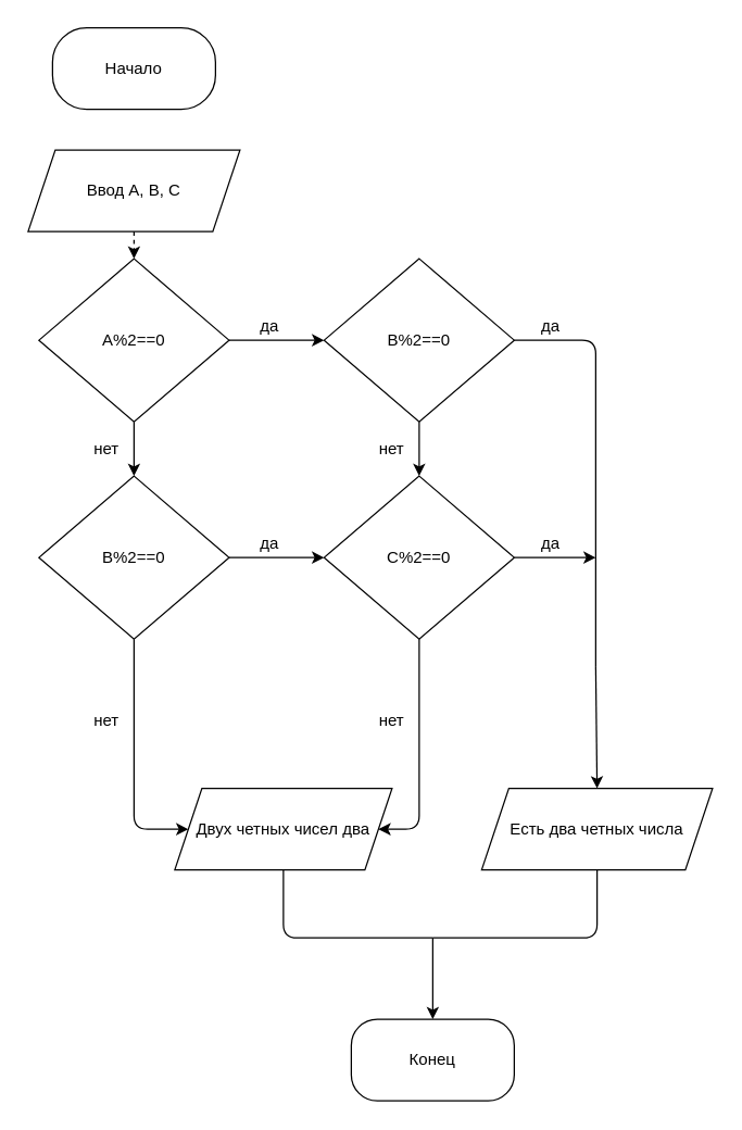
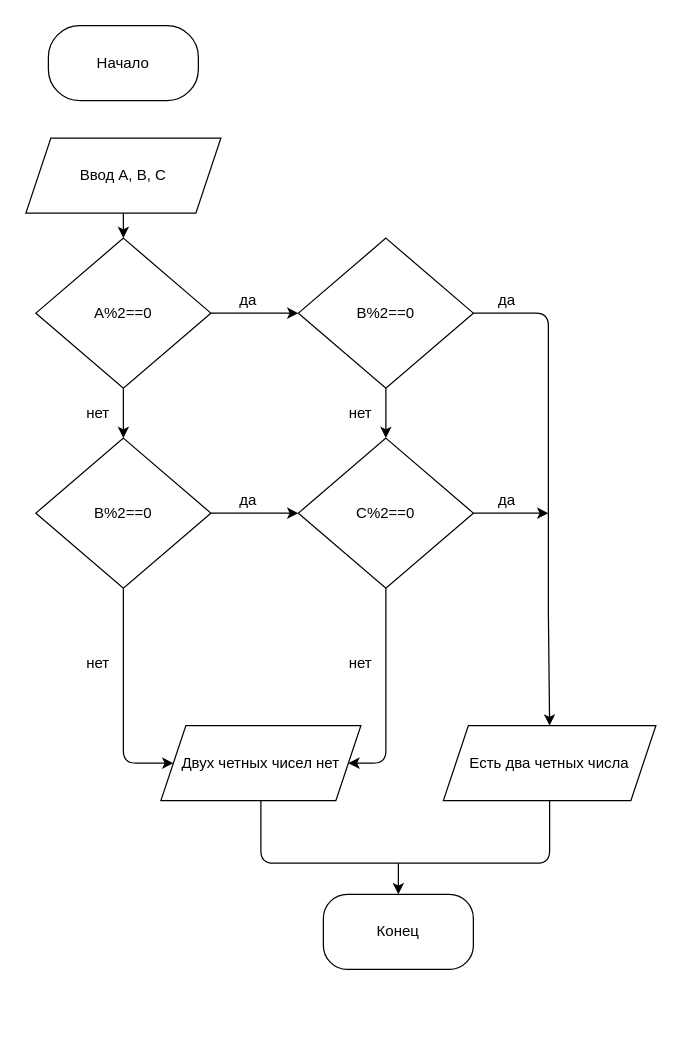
- <mxCell id="5" value="" style="endArrow=classic;html=1;exitX=0.5;exitY=1;exitDx=0;exitDy=0;entryX=0.5;entryY=0;entryDx=0;entryDy=0;dashed=1;" parent="1" source="2" target="4" edge="1"><mxGeometry width="50" height="50" relative="1" as="geometry"><mxPoint x="218" y="420" as="sourcePoint" /><mxPoint x="268" y="370" as="targetPoint" /></mxGeometry></mxCell>
+ <mxCell id="5" value="" style="endArrow=classic;html=1;exitX=0.5;exitY=1;exitDx=0;exitDy=0;entryX=0.5;entryY=0;entryDx=0;entryDy=0;" parent="1" source="2" target="4" edge="1"><mxGeometry width="50" height="50" relative="1" as="geometry"><mxPoint x="218" y="420" as="sourcePoint" /><mxPoint x="268" y="370" as="targetPoint" /></mxGeometry></mxCell>
- <mxCell id="21" value="Двух четных чисел два" style="shape=parallelogram;perimeter=parallelogramPerimeter;whiteSpace=wrap;html=1;fixedSize=1;" parent="1" vertex="1"><mxGeometry x="128" y="580" width="160" height="60" as="geometry" /></mxCell>
+ <mxCell id="21" value="Двух четных чисел нет" style="shape=parallelogram;perimeter=parallelogramPerimeter;whiteSpace=wrap;html=1;fixedSize=1;" parent="1" vertex="1"><mxGeometry x="128" y="580" width="160" height="60" as="geometry" /></mxCell>
- <mxCell id="28" value="Конец" style="rounded=1;whiteSpace=wrap;html=1;arcSize=32;" parent="1" vertex="1"><mxGeometry x="258" y="750" width="120" height="60" as="geometry" /></mxCell>
+ <mxCell id="28" value="Конец" style="rounded=1;whiteSpace=wrap;html=1;arcSize=32;" parent="1" vertex="1"><mxGeometry x="258" y="715" width="120" height="60" as="geometry" /></mxCell>
